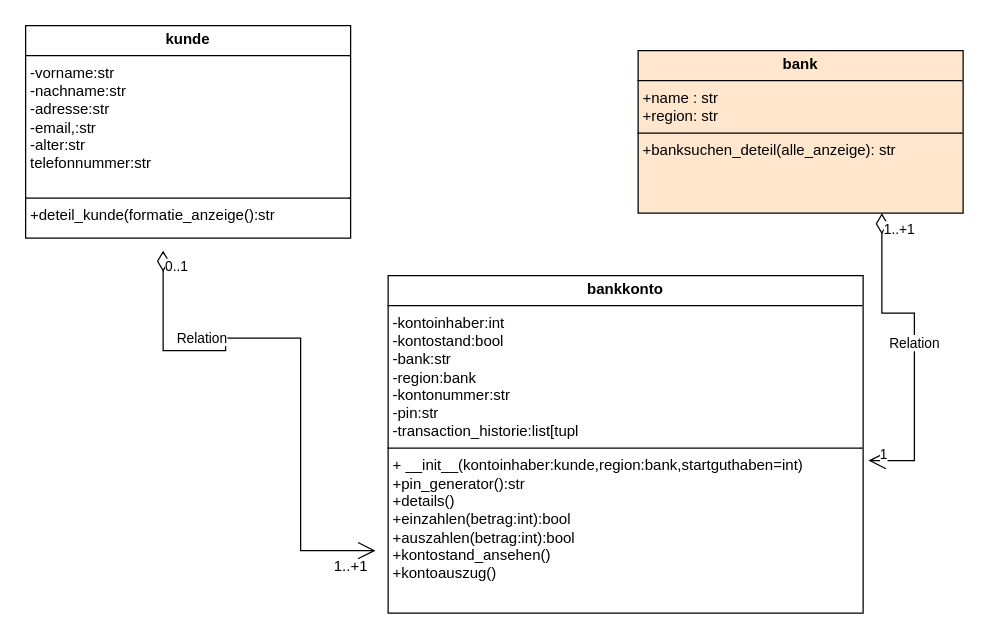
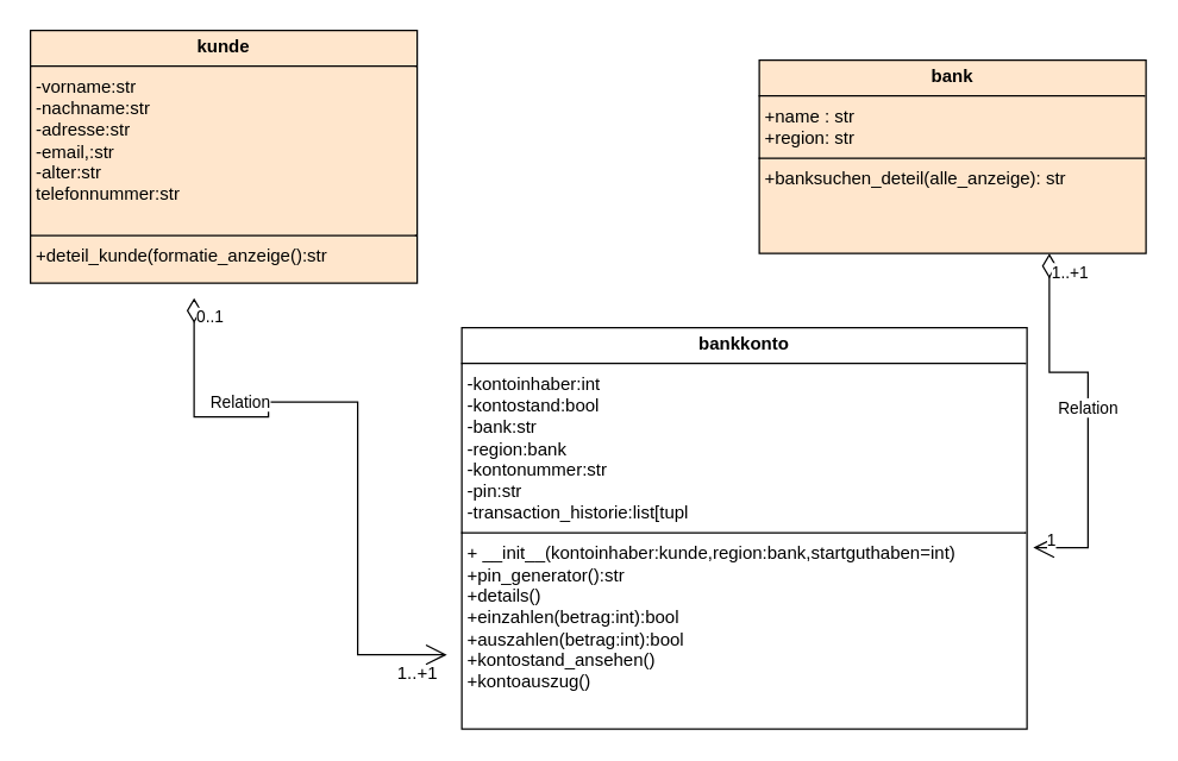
- <mxCell id="2" value="&lt;p style=&quot;margin:0px;margin-top:4px;text-align:center;&quot;&gt;&lt;b&gt;kunde&lt;/b&gt;&lt;/p&gt;&lt;hr size=&quot;1&quot; style=&quot;border-style:solid;&quot;&gt;&lt;p style=&quot;margin:0px;margin-left:4px;&quot;&gt;-vorname:str&lt;/p&gt;&lt;p style=&quot;margin:0px;margin-left:4px;&quot;&gt;-nachname:str&lt;/p&gt;&lt;p style=&quot;margin:0px;margin-left:4px;&quot;&gt;-adresse:str&lt;/p&gt;&lt;p style=&quot;margin:0px;margin-left:4px;&quot;&gt;-email,:str&lt;/p&gt;&lt;p style=&quot;margin:0px;margin-left:4px;&quot;&gt;-alter:str&lt;/p&gt;&lt;p style=&quot;margin:0px;margin-left:4px;&quot;&gt;telefonnummer:str&lt;/p&gt;&lt;p style=&quot;margin:0px;margin-left:4px;&quot;&gt;&lt;br&gt;&lt;/p&gt;&lt;hr size=&quot;1&quot; style=&quot;border-style:solid;&quot;&gt;&lt;p style=&quot;margin:0px;margin-left:4px;&quot;&gt;+deteil_kunde(formatie_anzeige():str&lt;/p&gt;" style="verticalAlign=top;align=left;overflow=fill;html=1;whiteSpace=wrap;" vertex="1" parent="1"><mxGeometry x="20" y="20" width="260" height="170" as="geometry" /></mxCell>
+ <mxCell id="2" value="&lt;p style=&quot;margin:0px;margin-top:4px;text-align:center;&quot;&gt;&lt;b&gt;kunde&lt;/b&gt;&lt;/p&gt;&lt;hr size=&quot;1&quot; style=&quot;border-style:solid;&quot;&gt;&lt;p style=&quot;margin:0px;margin-left:4px;&quot;&gt;-vorname:str&lt;/p&gt;&lt;p style=&quot;margin:0px;margin-left:4px;&quot;&gt;-nachname:str&lt;/p&gt;&lt;p style=&quot;margin:0px;margin-left:4px;&quot;&gt;-adresse:str&lt;/p&gt;&lt;p style=&quot;margin:0px;margin-left:4px;&quot;&gt;-email,:str&lt;/p&gt;&lt;p style=&quot;margin:0px;margin-left:4px;&quot;&gt;-alter:str&lt;/p&gt;&lt;p style=&quot;margin:0px;margin-left:4px;&quot;&gt;telefonnummer:str&lt;/p&gt;&lt;p style=&quot;margin:0px;margin-left:4px;&quot;&gt;&lt;br&gt;&lt;/p&gt;&lt;hr size=&quot;1&quot; style=&quot;border-style:solid;&quot;&gt;&lt;p style=&quot;margin:0px;margin-left:4px;&quot;&gt;+deteil_kunde(formatie_anzeige():str&lt;/p&gt;" style="verticalAlign=top;align=left;overflow=fill;html=1;whiteSpace=wrap;fillColor=#ffe6cc;" vertex="1" parent="1"><mxGeometry x="20" y="20" width="260" height="170" as="geometry" /></mxCell>
